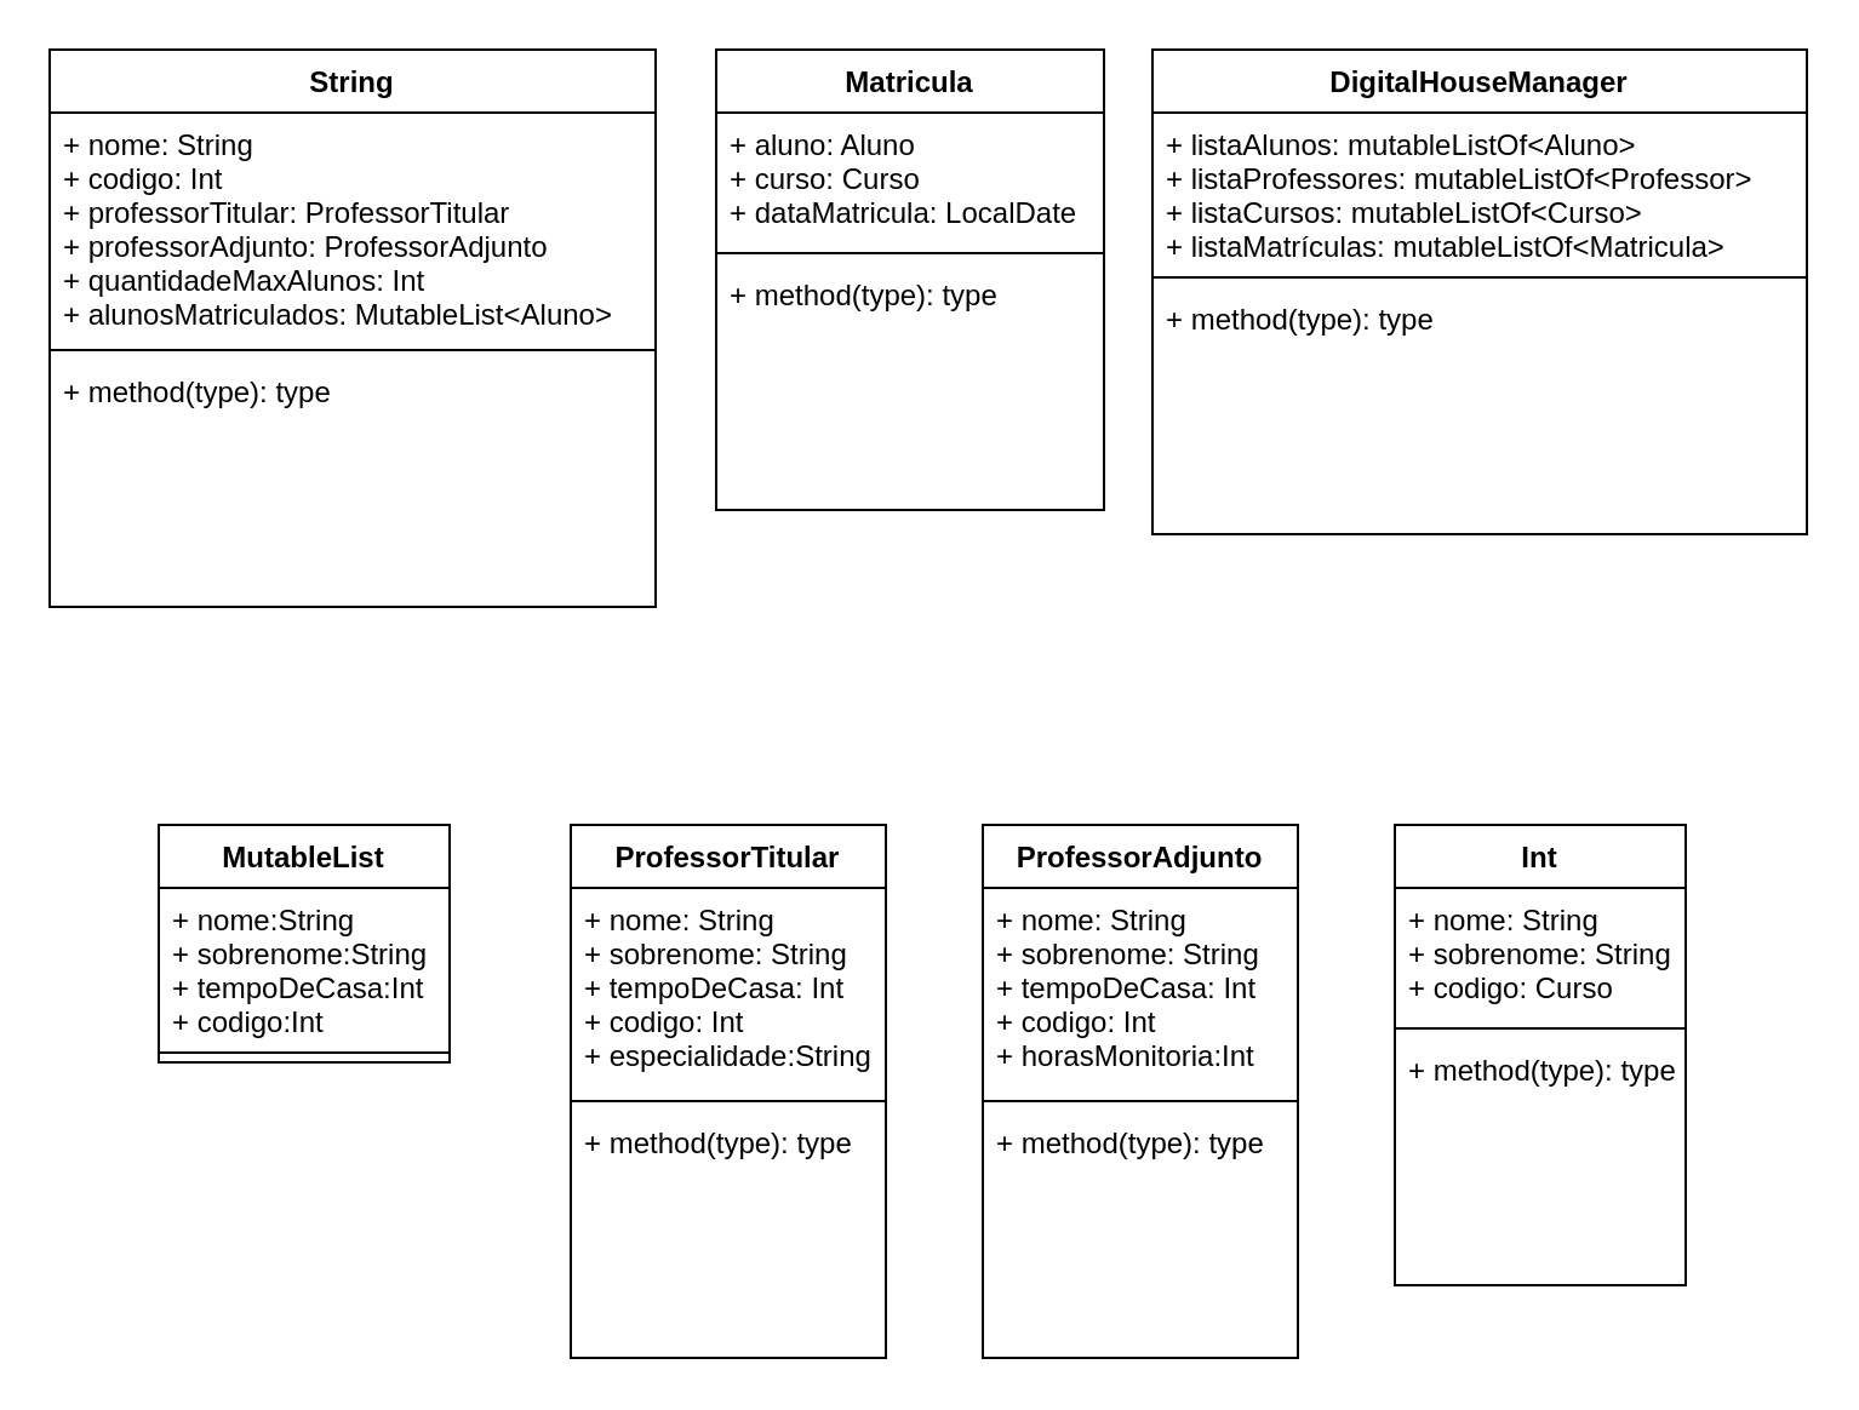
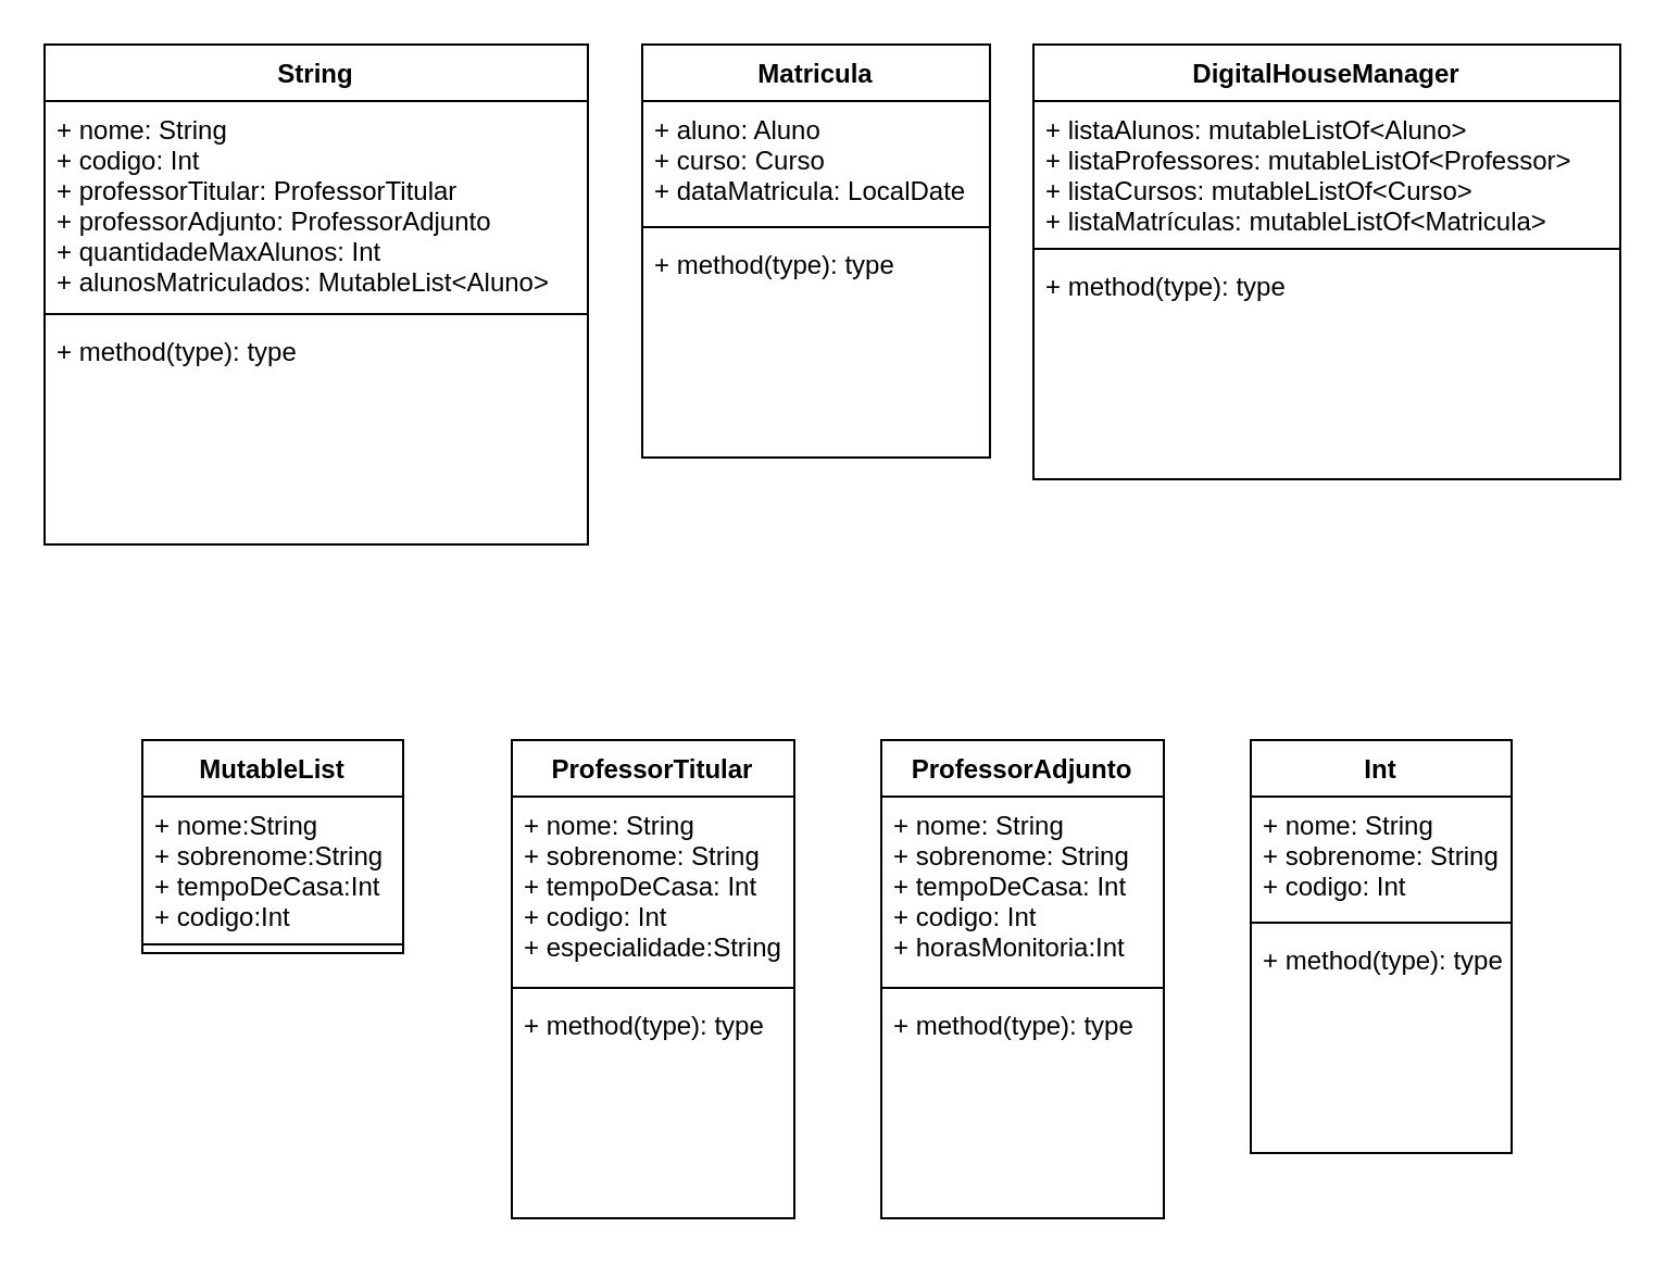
- <mxCell id="14" value="+ nome: String&#10;+ sobrenome: String&#10;+ codigo: Curso" style="text;strokeColor=none;fillColor=none;align=left;verticalAlign=top;spacingLeft=4;spacingRight=4;overflow=hidden;rotatable=0;points=[[0,0.5],[1,0.5]];portConstraint=eastwest;" parent="13" vertex="1"><mxGeometry y="26" width="120" height="54" as="geometry" /></mxCell>
+ <mxCell id="14" value="+ nome: String&#10;+ sobrenome: String&#10;+ codigo: Int" style="text;strokeColor=none;fillColor=none;align=left;verticalAlign=top;spacingLeft=4;spacingRight=4;overflow=hidden;rotatable=0;points=[[0,0.5],[1,0.5]];portConstraint=eastwest;" parent="13" vertex="1"><mxGeometry y="26" width="120" height="54" as="geometry" /></mxCell>
